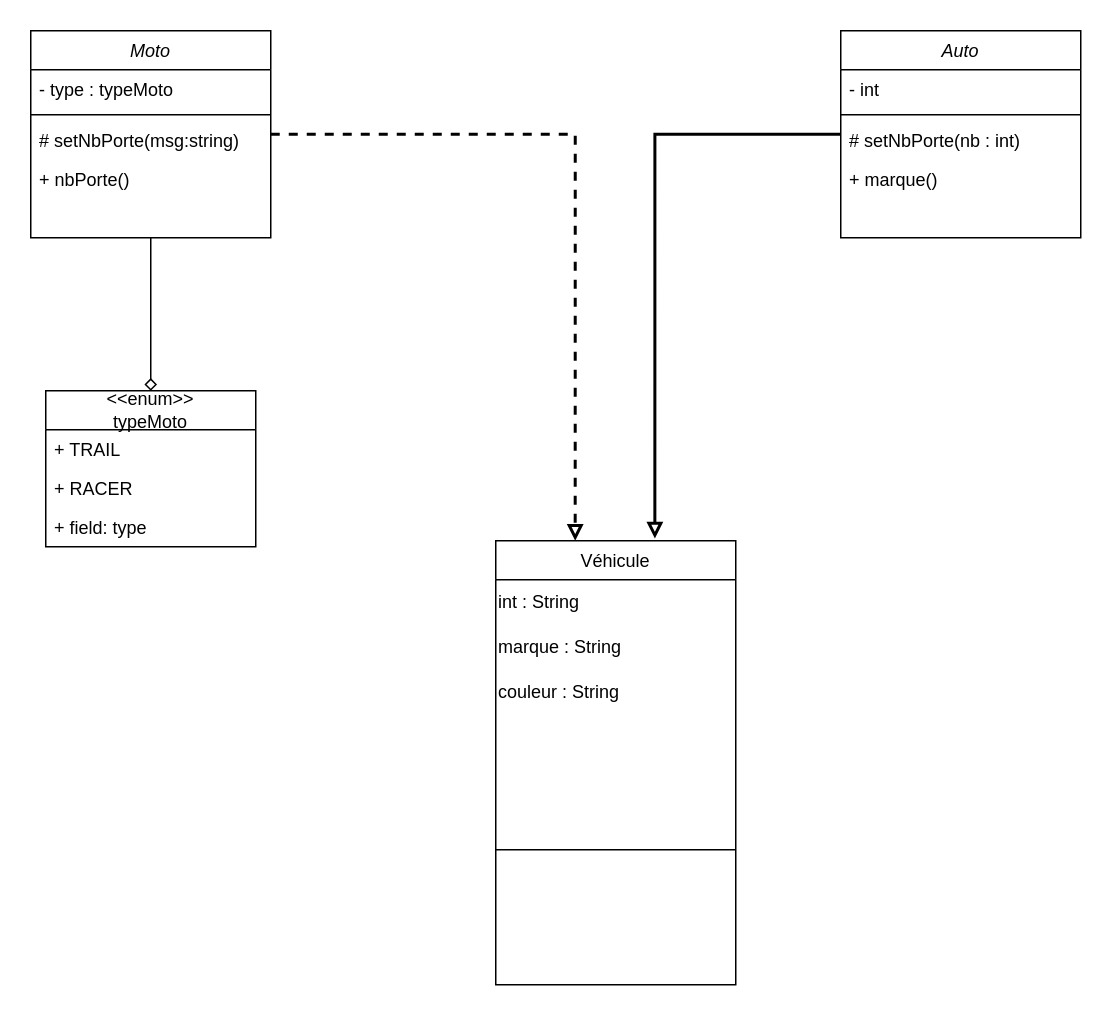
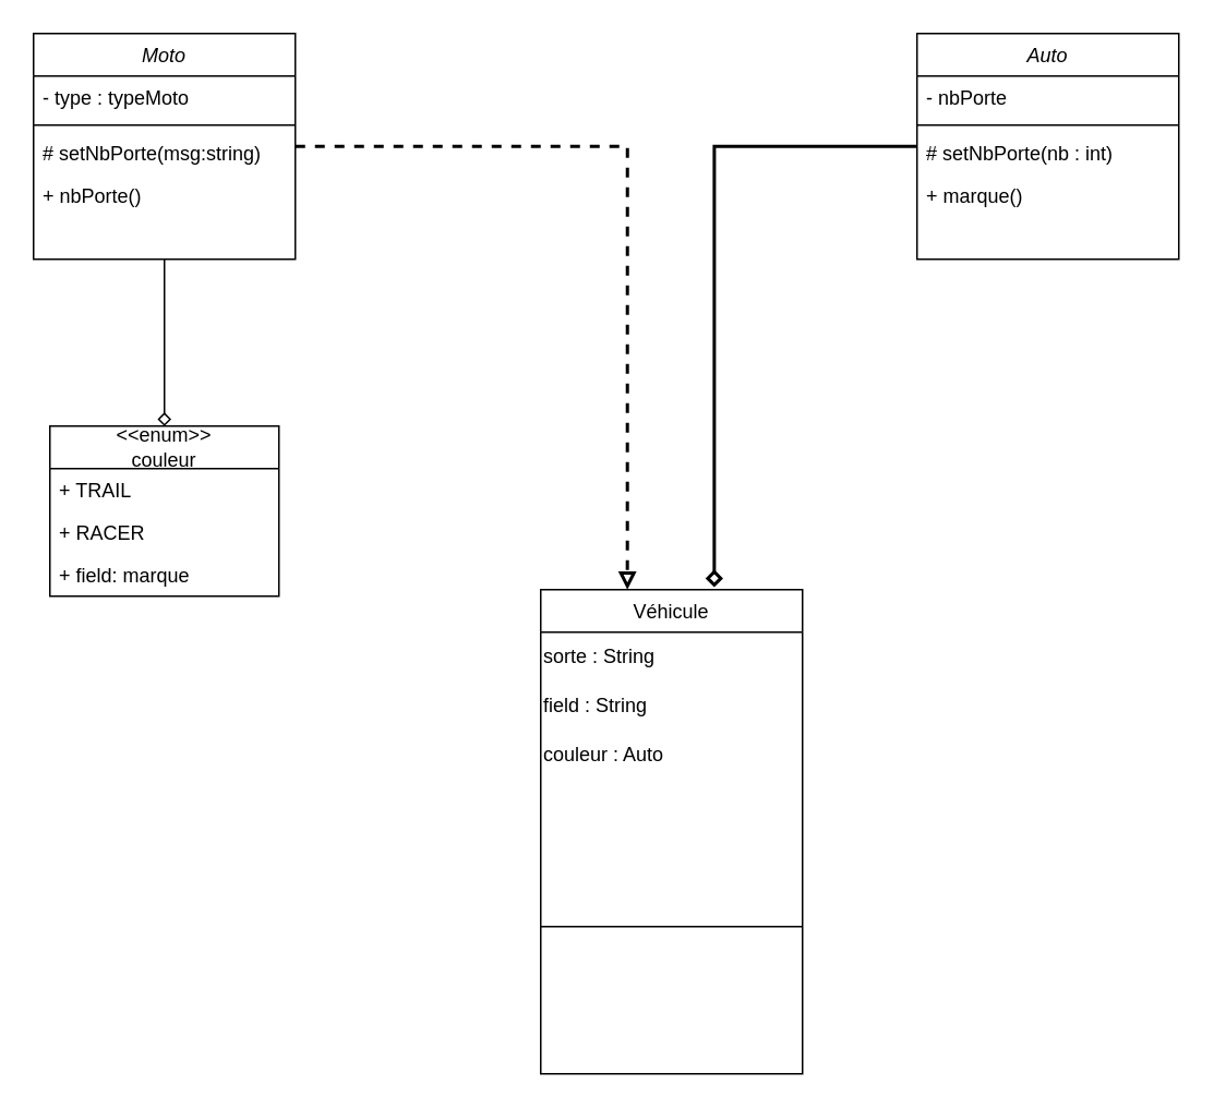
- <mxCell id="15" value="- int" style="text;align=left;verticalAlign=top;spacingLeft=4;spacingRight=4;overflow=hidden;rotatable=0;points=[[0,0.5],[1,0.5]];portConstraint=eastwest;rounded=0;shadow=0;html=0;" vertex="1" parent="14"><mxGeometry y="26" width="160" height="26" as="geometry" /></mxCell>
+ <mxCell id="15" value="- nbPorte" style="text;align=left;verticalAlign=top;spacingLeft=4;spacingRight=4;overflow=hidden;rotatable=0;points=[[0,0.5],[1,0.5]];portConstraint=eastwest;rounded=0;shadow=0;html=0;" vertex="1" parent="14"><mxGeometry y="26" width="160" height="26" as="geometry" /></mxCell>
- <mxCell id="19" value="&amp;lt;&amp;lt;enum&amp;gt;&amp;gt;&lt;div&gt;typeMoto&lt;/div&gt;" style="swimlane;fontStyle=0;childLayout=stackLayout;horizontal=1;startSize=26;fillColor=none;horizontalStack=0;resizeParent=1;resizeParentMax=0;resizeLast=0;collapsible=1;marginBottom=0;whiteSpace=wrap;html=1;" vertex="1" parent="1"><mxGeometry x="30" y="260" width="140" height="104" as="geometry" /></mxCell>
+ <mxCell id="19" value="&amp;lt;&amp;lt;enum&amp;gt;&amp;gt;&lt;div&gt;couleur&lt;/div&gt;" style="swimlane;fontStyle=0;childLayout=stackLayout;horizontal=1;startSize=26;fillColor=none;horizontalStack=0;resizeParent=1;resizeParentMax=0;resizeLast=0;collapsible=1;marginBottom=0;whiteSpace=wrap;html=1;" vertex="1" parent="1"><mxGeometry x="30" y="260" width="140" height="104" as="geometry" /></mxCell>
- <mxCell id="23" style="edgeStyle=orthogonalEdgeStyle;rounded=0;orthogonalLoop=1;jettySize=auto;html=1;entryX=0.663;entryY=-0.005;entryDx=0;entryDy=0;entryPerimeter=0;strokeWidth=2;endArrow=block;endFill=0;" edge="1" parent="1" source="14" target="8"><mxGeometry relative="1" as="geometry"><mxPoint x="436" y="350" as="targetPoint" /></mxGeometry></mxCell>
+ <mxCell id="23" style="edgeStyle=orthogonalEdgeStyle;rounded=0;orthogonalLoop=1;jettySize=auto;html=1;entryX=0.663;entryY=-0.005;entryDx=0;entryDy=0;entryPerimeter=0;strokeWidth=2;endArrow=diamond;endFill=0;" edge="1" parent="1" source="14" target="8"><mxGeometry relative="1" as="geometry"><mxPoint x="436" y="350" as="targetPoint" /></mxGeometry></mxCell>
- <mxCell id="22" value="+ field: type" style="text;strokeColor=none;fillColor=none;align=left;verticalAlign=top;spacingLeft=4;spacingRight=4;overflow=hidden;rotatable=0;points=[[0,0.5],[1,0.5]];portConstraint=eastwest;whiteSpace=wrap;html=1;" vertex="1" parent="19"><mxGeometry y="78" width="140" height="26" as="geometry" /></mxCell>
+ <mxCell id="22" value="+ field: marque" style="text;strokeColor=none;fillColor=none;align=left;verticalAlign=top;spacingLeft=4;spacingRight=4;overflow=hidden;rotatable=0;points=[[0,0.5],[1,0.5]];portConstraint=eastwest;whiteSpace=wrap;html=1;" vertex="1" parent="19"><mxGeometry y="78" width="140" height="26" as="geometry" /></mxCell>
- <mxCell id="9" value="int : String" style="text;html=1;align=left;verticalAlign=middle;resizable=0;points=[];autosize=1;strokeColor=none;fillColor=none;" vertex="1" parent="8"><mxGeometry y="26" width="160" height="30" as="geometry" /></mxCell>
+ <mxCell id="9" value="sorte : String" style="text;html=1;align=left;verticalAlign=middle;resizable=0;points=[];autosize=1;strokeColor=none;fillColor=none;" vertex="1" parent="8"><mxGeometry y="26" width="160" height="30" as="geometry" /></mxCell>
- <mxCell id="10" value="marque : String" style="text;html=1;align=left;verticalAlign=middle;resizable=0;points=[];autosize=1;strokeColor=none;fillColor=none;" vertex="1" parent="8"><mxGeometry y="56" width="160" height="30" as="geometry" /></mxCell>
+ <mxCell id="10" value="field : String" style="text;html=1;align=left;verticalAlign=middle;resizable=0;points=[];autosize=1;strokeColor=none;fillColor=none;" vertex="1" parent="8"><mxGeometry y="56" width="160" height="30" as="geometry" /></mxCell>
- <mxCell id="11" value="couleur : String" style="text;html=1;align=left;verticalAlign=middle;resizable=0;points=[];autosize=1;strokeColor=none;fillColor=none;" vertex="1" parent="8"><mxGeometry y="86" width="160" height="30" as="geometry" /></mxCell>
+ <mxCell id="11" value="couleur : Auto" style="text;html=1;align=left;verticalAlign=middle;resizable=0;points=[];autosize=1;strokeColor=none;fillColor=none;" vertex="1" parent="8"><mxGeometry y="86" width="160" height="30" as="geometry" /></mxCell>
